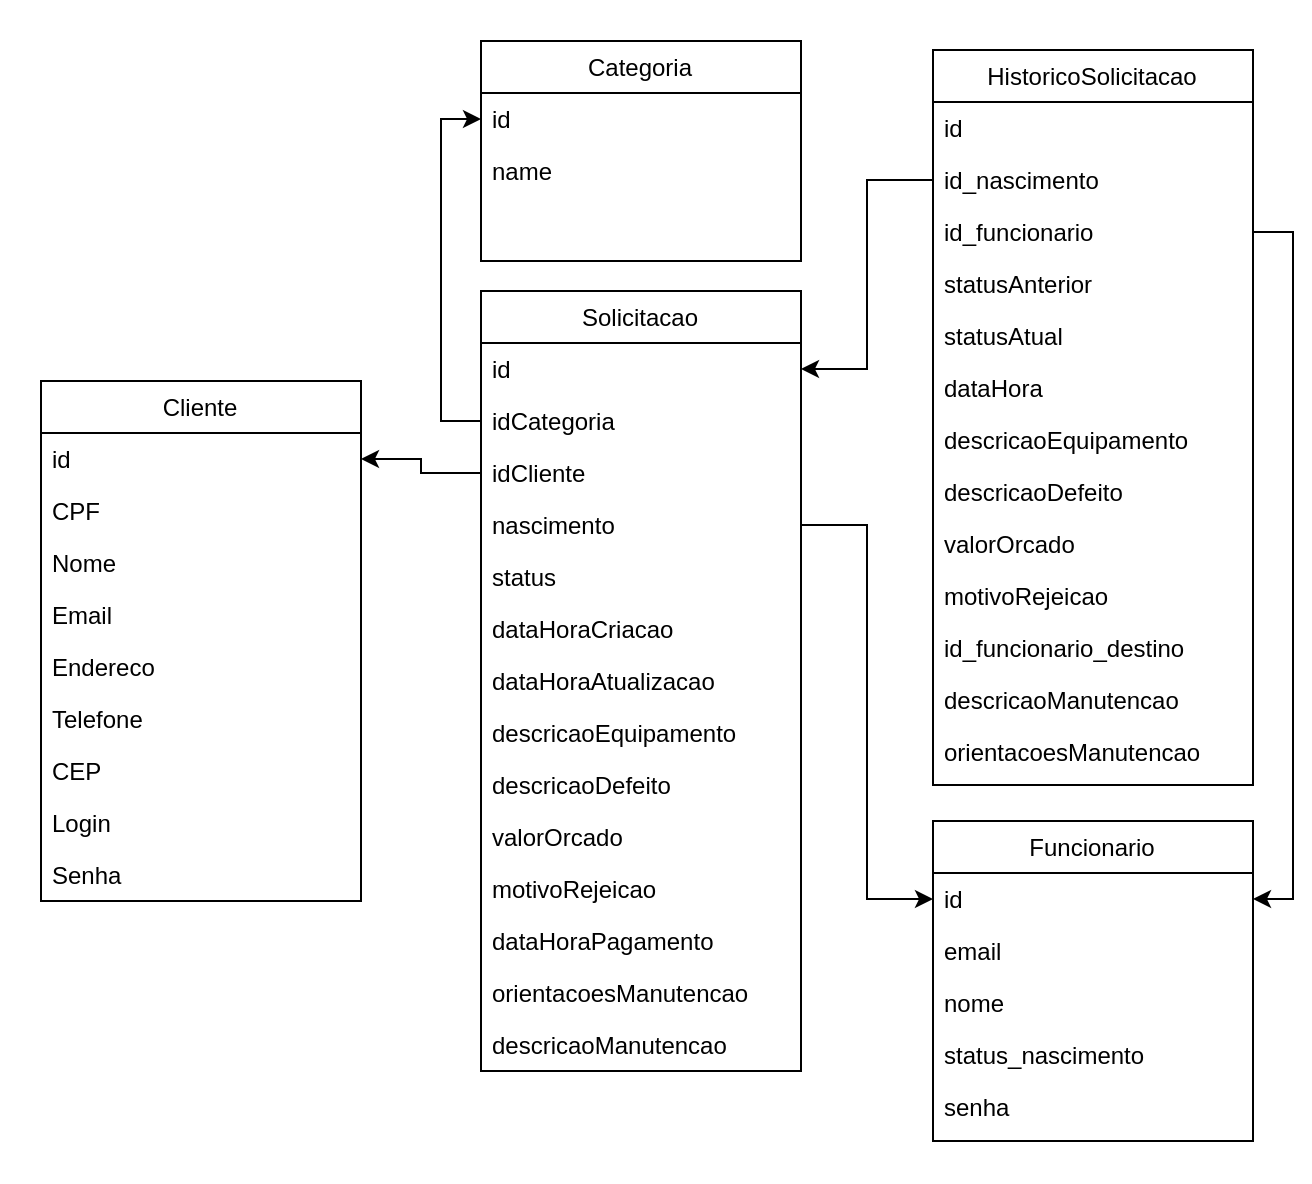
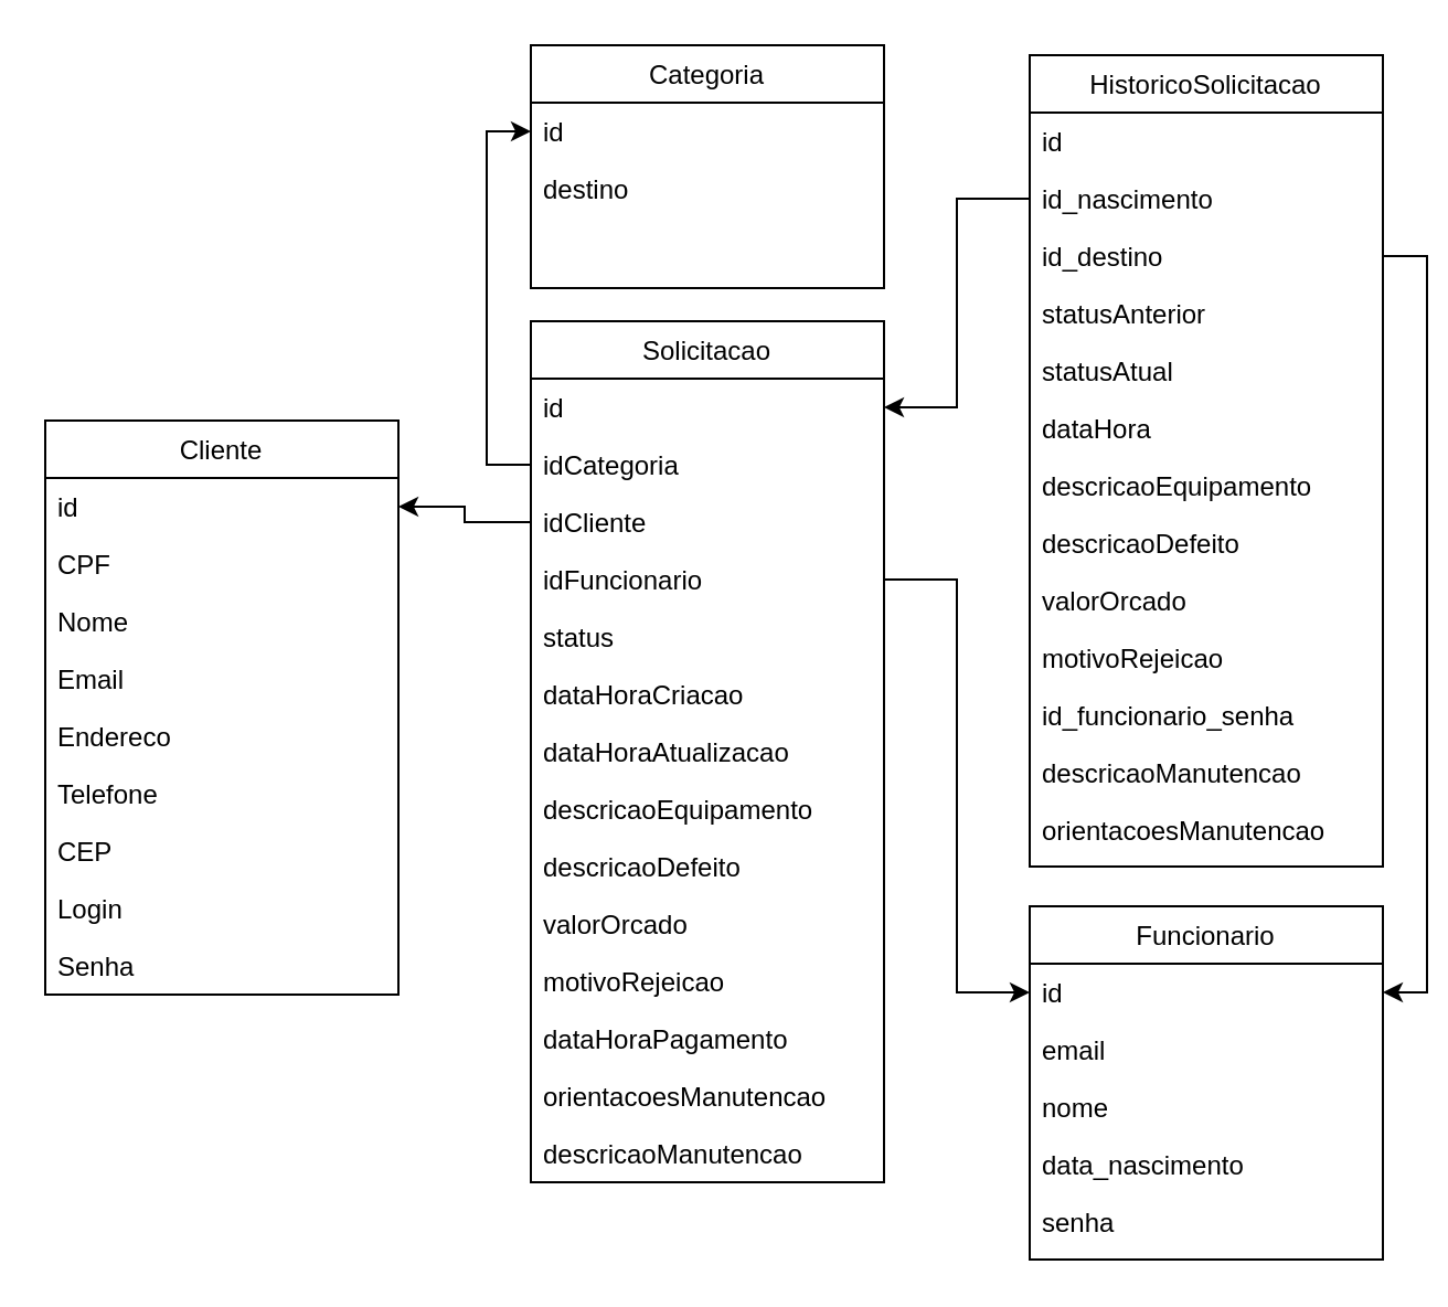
- <mxCell id="43" value="name" style="text;align=left;verticalAlign=top;spacingLeft=4;spacingRight=4;overflow=hidden;rotatable=0;points=[[0,0.5],[1,0.5]];portConstraint=eastwest;rounded=0;shadow=0;html=0;" vertex="1" parent="41"><mxGeometry y="52" width="160" height="26" as="geometry" /></mxCell>
+ <mxCell id="43" value="destino" style="text;align=left;verticalAlign=top;spacingLeft=4;spacingRight=4;overflow=hidden;rotatable=0;points=[[0,0.5],[1,0.5]];portConstraint=eastwest;rounded=0;shadow=0;html=0;" vertex="1" parent="41"><mxGeometry y="52" width="160" height="26" as="geometry" /></mxCell>
- <mxCell id="30" value="id_funcionario" style="text;align=left;verticalAlign=top;spacingLeft=4;spacingRight=4;overflow=hidden;rotatable=0;points=[[0,0.5],[1,0.5]];portConstraint=eastwest;rounded=0;shadow=0;html=0;" vertex="1" parent="27"><mxGeometry y="78" width="160" height="26" as="geometry" /></mxCell>
+ <mxCell id="30" value="id_destino" style="text;align=left;verticalAlign=top;spacingLeft=4;spacingRight=4;overflow=hidden;rotatable=0;points=[[0,0.5],[1,0.5]];portConstraint=eastwest;rounded=0;shadow=0;html=0;" vertex="1" parent="27"><mxGeometry y="78" width="160" height="26" as="geometry" /></mxCell>
- <mxCell id="16" value="nascimento" style="text;align=left;verticalAlign=top;spacingLeft=4;spacingRight=4;overflow=hidden;rotatable=0;points=[[0,0.5],[1,0.5]];portConstraint=eastwest;rounded=0;shadow=0;html=0;" vertex="1" parent="12"><mxGeometry y="104" width="160" height="26" as="geometry" /></mxCell>
+ <mxCell id="16" value="idFuncionario" style="text;align=left;verticalAlign=top;spacingLeft=4;spacingRight=4;overflow=hidden;rotatable=0;points=[[0,0.5],[1,0.5]];portConstraint=eastwest;rounded=0;shadow=0;html=0;" vertex="1" parent="12"><mxGeometry y="104" width="160" height="26" as="geometry" /></mxCell>
- <mxCell id="38" value="id_funcionario_destino" style="text;align=left;verticalAlign=top;spacingLeft=4;spacingRight=4;overflow=hidden;rotatable=0;points=[[0,0.5],[1,0.5]];portConstraint=eastwest;rounded=0;shadow=0;html=0;" vertex="1" parent="27"><mxGeometry y="286" width="160" height="26" as="geometry" /></mxCell>
+ <mxCell id="38" value="id_funcionario_senha" style="text;align=left;verticalAlign=top;spacingLeft=4;spacingRight=4;overflow=hidden;rotatable=0;points=[[0,0.5],[1,0.5]];portConstraint=eastwest;rounded=0;shadow=0;html=0;" vertex="1" parent="27"><mxGeometry y="286" width="160" height="26" as="geometry" /></mxCell>
- <mxCell id="48" value="status_nascimento" style="text;align=left;verticalAlign=top;spacingLeft=4;spacingRight=4;overflow=hidden;rotatable=0;points=[[0,0.5],[1,0.5]];portConstraint=eastwest;rounded=0;shadow=0;html=0;" vertex="1" parent="44"><mxGeometry y="104" width="160" height="26" as="geometry" /></mxCell>
+ <mxCell id="48" value="data_nascimento" style="text;align=left;verticalAlign=top;spacingLeft=4;spacingRight=4;overflow=hidden;rotatable=0;points=[[0,0.5],[1,0.5]];portConstraint=eastwest;rounded=0;shadow=0;html=0;" vertex="1" parent="44"><mxGeometry y="104" width="160" height="26" as="geometry" /></mxCell>
